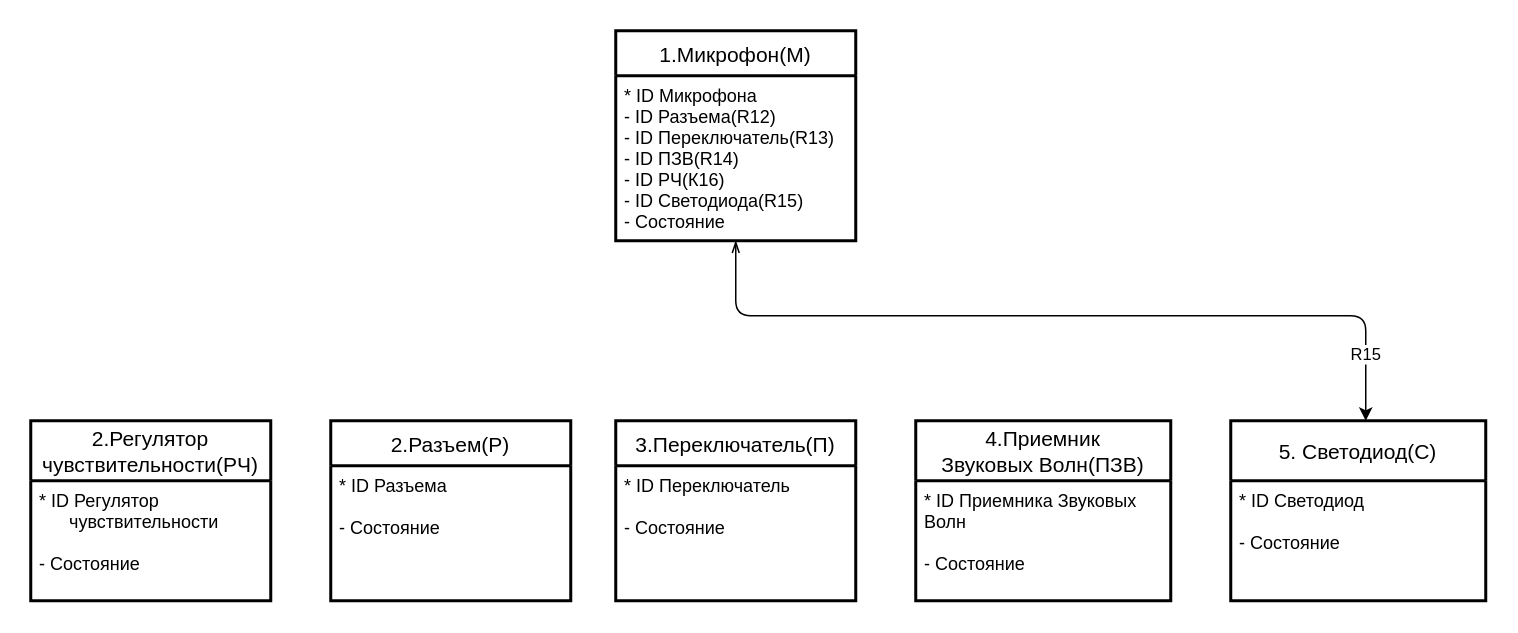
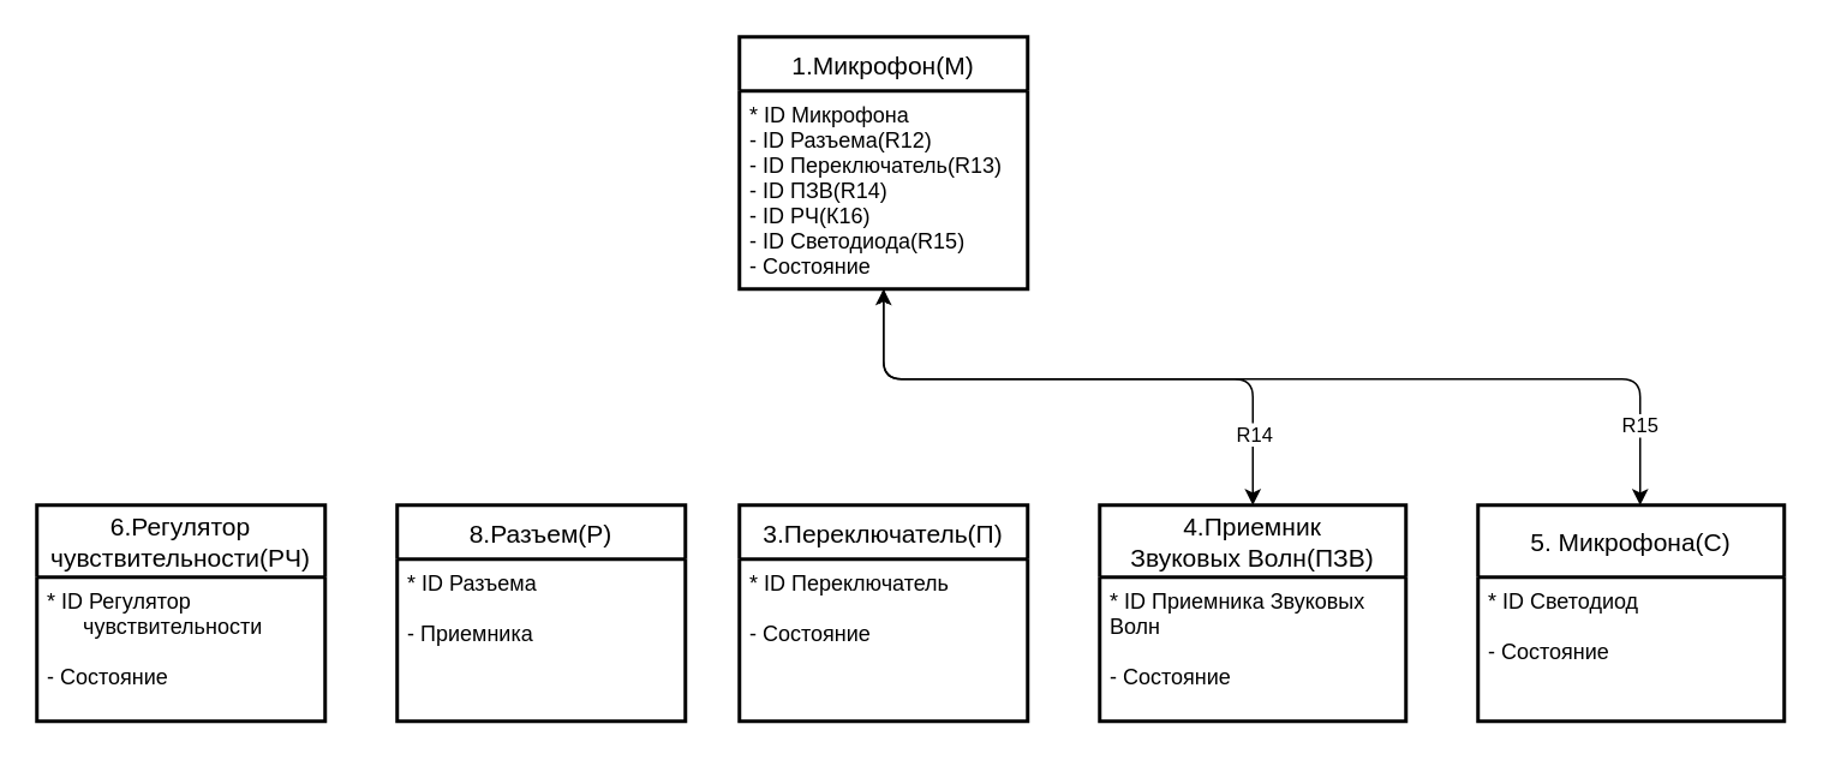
+ <mxCell id="8" style="edgeStyle=orthogonalEdgeStyle;rounded=1;orthogonalLoop=1;jettySize=auto;html=1;exitX=0.5;exitY=0;exitDx=0;exitDy=0;startArrow=classic;startFill=1;" parent="1" source="10" target="3" edge="1"><mxGeometry relative="1" as="geometry"><Array as="points"><mxPoint x="695" y="210" /><mxPoint x="490" y="210" /></Array></mxGeometry></mxCell>
+ <mxCell id="9" value="R14" style="edgeLabel;html=1;align=center;verticalAlign=middle;resizable=0;points=[];" parent="8" vertex="1" connectable="0"><mxGeometry x="-0.323" relative="1" as="geometry"><mxPoint x="40" y="30" as="offset" /></mxGeometry></mxCell>
- <mxCell id="16" value="2.Регулятор &#10;чувствительности(РЧ)" style="swimlane;childLayout=stackLayout;horizontal=1;startSize=40;horizontalStack=0;rounded=0;fontSize=14;fontStyle=0;strokeWidth=2;resizeParent=0;resizeLast=1;shadow=0;dashed=0;align=center;swimlaneFillColor=none;" parent="1" vertex="1"><mxGeometry x="20" y="280" width="160" height="120" as="geometry"><mxRectangle x="90" y="590" width="180" height="40" as="alternateBounds" /></mxGeometry></mxCell>
+ <mxCell id="16" value="6.Регулятор &#10;чувствительности(РЧ)" style="swimlane;childLayout=stackLayout;horizontal=1;startSize=40;horizontalStack=0;rounded=0;fontSize=14;fontStyle=0;strokeWidth=2;resizeParent=0;resizeLast=1;shadow=0;dashed=0;align=center;swimlaneFillColor=none;" parent="1" vertex="1"><mxGeometry x="20" y="280" width="160" height="120" as="geometry"><mxRectangle x="90" y="590" width="180" height="40" as="alternateBounds" /></mxGeometry></mxCell>
- <mxCell id="4" value="2.Разъем(Р)" style="swimlane;childLayout=stackLayout;horizontal=1;startSize=30;horizontalStack=0;rounded=0;fontSize=14;fontStyle=0;strokeWidth=2;resizeParent=0;resizeLast=1;shadow=0;dashed=0;align=center;swimlaneFillColor=none;" parent="1" vertex="1"><mxGeometry x="220" y="280" width="160" height="120" as="geometry" /></mxCell>
+ <mxCell id="4" value="8.Разъем(Р)" style="swimlane;childLayout=stackLayout;horizontal=1;startSize=30;horizontalStack=0;rounded=0;fontSize=14;fontStyle=0;strokeWidth=2;resizeParent=0;resizeLast=1;shadow=0;dashed=0;align=center;swimlaneFillColor=none;" parent="1" vertex="1"><mxGeometry x="220" y="280" width="160" height="120" as="geometry" /></mxCell>
- <mxCell id="14" value="5. Светодиод(С)" style="swimlane;childLayout=stackLayout;horizontal=1;startSize=40;horizontalStack=0;rounded=0;fontSize=14;fontStyle=0;strokeWidth=2;resizeParent=0;resizeLast=1;shadow=0;dashed=0;align=center;swimlaneFillColor=none;" parent="1" vertex="1"><mxGeometry x="820" y="280" width="170" height="120" as="geometry" /></mxCell>
+ <mxCell id="14" value="5. Микрофона(С)" style="swimlane;childLayout=stackLayout;horizontal=1;startSize=40;horizontalStack=0;rounded=0;fontSize=14;fontStyle=0;strokeWidth=2;resizeParent=0;resizeLast=1;shadow=0;dashed=0;align=center;swimlaneFillColor=none;" parent="1" vertex="1"><mxGeometry x="820" y="280" width="170" height="120" as="geometry" /></mxCell>
- <mxCell id="5" value="* ID Разъема&#10;&#10;- Состояние" style="align=left;strokeColor=none;fillColor=none;spacingLeft=4;fontSize=12;verticalAlign=top;resizable=0;rotatable=0;part=1;" parent="4" vertex="1"><mxGeometry y="30" width="160" height="90" as="geometry" /></mxCell>
+ <mxCell id="5" value="* ID Разъема&#10;&#10;- Приемника" style="align=left;strokeColor=none;fillColor=none;spacingLeft=4;fontSize=12;verticalAlign=top;resizable=0;rotatable=0;part=1;" parent="4" vertex="1"><mxGeometry y="30" width="160" height="90" as="geometry" /></mxCell>
